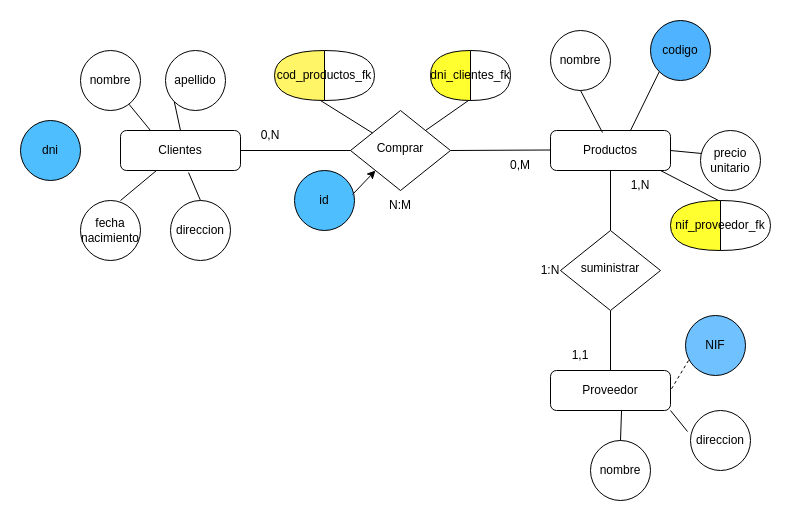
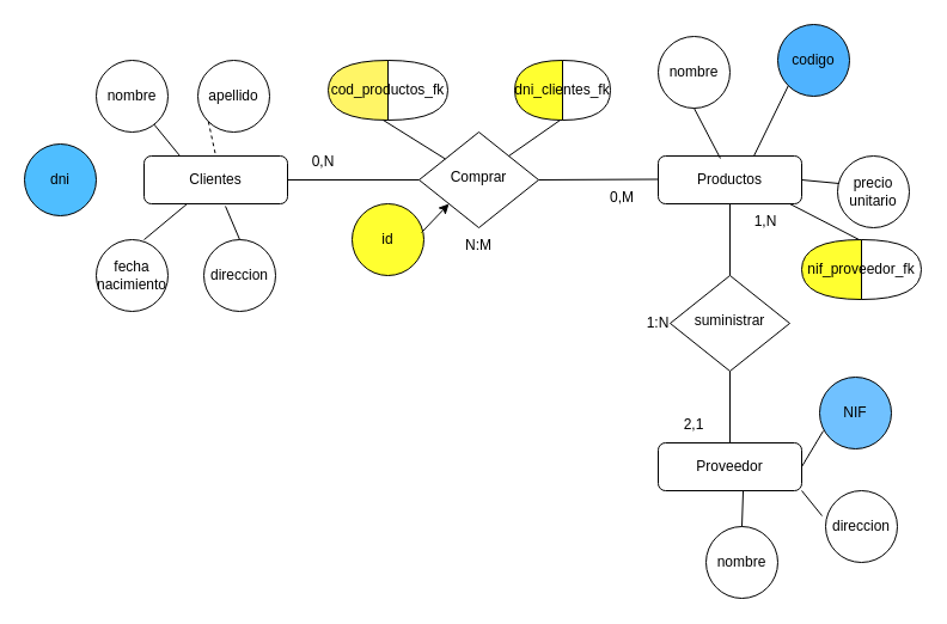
- <mxCell id="15" value="" style="endArrow=none;html=1;rounded=0;entryX=0.5;entryY=0;entryDx=0;entryDy=0;exitX=0;exitY=1;exitDx=0;exitDy=0;" parent="1" source="8" target="2" edge="1"><mxGeometry width="50" height="50" relative="1" as="geometry"><mxPoint x="139" y="113" as="sourcePoint" /><mxPoint x="160" y="140" as="targetPoint" /></mxGeometry></mxCell>
+ <mxCell id="15" value="" style="endArrow=none;html=1;rounded=0;entryX=0.5;entryY=0;entryDx=0;entryDy=0;exitX=0;exitY=1;exitDx=0;exitDy=0;dashed=1;" parent="1" source="8" target="2" edge="1"><mxGeometry width="50" height="50" relative="1" as="geometry"><mxPoint x="139" y="113" as="sourcePoint" /><mxPoint x="160" y="140" as="targetPoint" /></mxGeometry></mxCell>
- <mxCell id="50" value="id" style="ellipse;whiteSpace=wrap;html=1;aspect=fixed;fillColor=#4FBEFF;" parent="1" vertex="1"><mxGeometry x="294" y="170" width="60" height="60" as="geometry" /></mxCell>
+ <mxCell id="50" value="id" style="ellipse;whiteSpace=wrap;html=1;aspect=fixed;fillColor=#ffff30;" parent="1" vertex="1"><mxGeometry x="294" y="170" width="60" height="60" as="geometry" /></mxCell>
- <mxCell id="35" value="1,1" style="text;html=1;strokeColor=none;fillColor=none;align=center;verticalAlign=middle;whiteSpace=wrap;rounded=0;" parent="1" vertex="1"><mxGeometry x="550" y="340" width="60" height="30" as="geometry" /></mxCell>
+ <mxCell id="35" value="2,1" style="text;html=1;strokeColor=none;fillColor=none;align=center;verticalAlign=middle;whiteSpace=wrap;rounded=0;" parent="1" vertex="1"><mxGeometry x="550" y="340" width="60" height="30" as="geometry" /></mxCell>
- <mxCell id="29" value="" style="endArrow=none;html=1;rounded=0;entryX=1;entryY=0.5;entryDx=0;entryDy=0;exitX=0.05;exitY=0.75;exitDx=0;exitDy=0;exitPerimeter=0;dashed=1;" parent="1" source="24" target="5" edge="1"><mxGeometry width="50" height="50" relative="1" as="geometry"><mxPoint x="697" y="441" as="sourcePoint" /><mxPoint x="680" y="420" as="targetPoint" /></mxGeometry></mxCell>
+ <mxCell id="29" value="" style="endArrow=none;html=1;rounded=0;entryX=1;entryY=0.5;entryDx=0;entryDy=0;exitX=0.05;exitY=0.75;exitDx=0;exitDy=0;exitPerimeter=0;" parent="1" source="24" target="5" edge="1"><mxGeometry width="50" height="50" relative="1" as="geometry"><mxPoint x="697" y="441" as="sourcePoint" /><mxPoint x="680" y="420" as="targetPoint" /></mxGeometry></mxCell>
